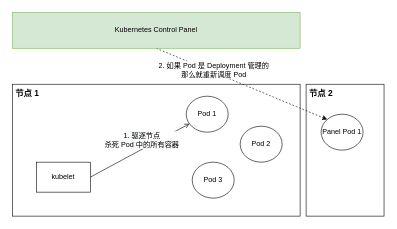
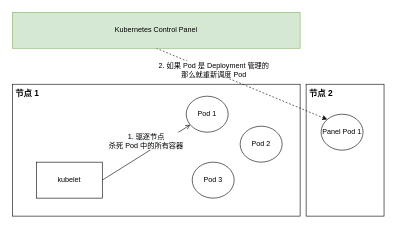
- <mxCell id="10" value="kubelet" style="rounded=0;whiteSpace=wrap;html=1;" vertex="1" parent="1"><mxGeometry x="60" y="270" width="90" height="50" as="geometry" /></mxCell>
+ <mxCell id="10" value="kubelet" style="rounded=0;whiteSpace=wrap;html=1;" vertex="1" parent="1"><mxGeometry x="60" y="270" width="110" height="60" as="geometry" /></mxCell>
